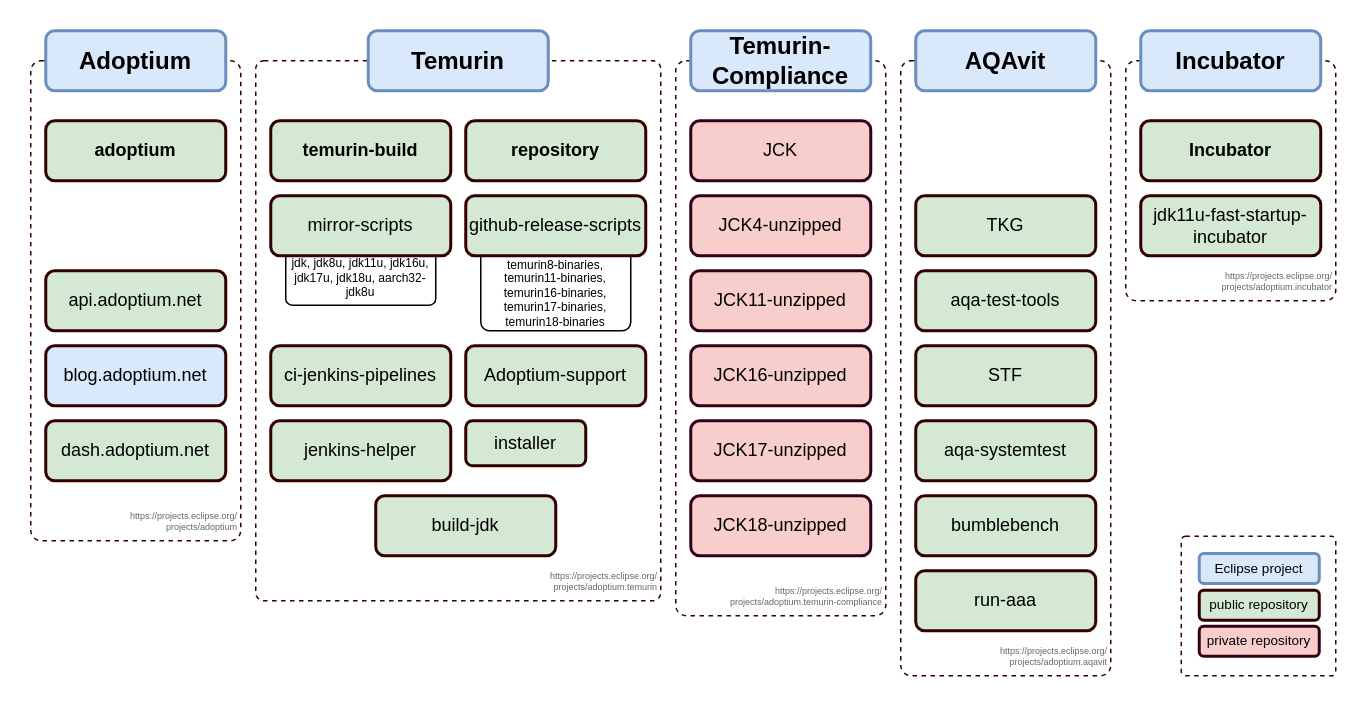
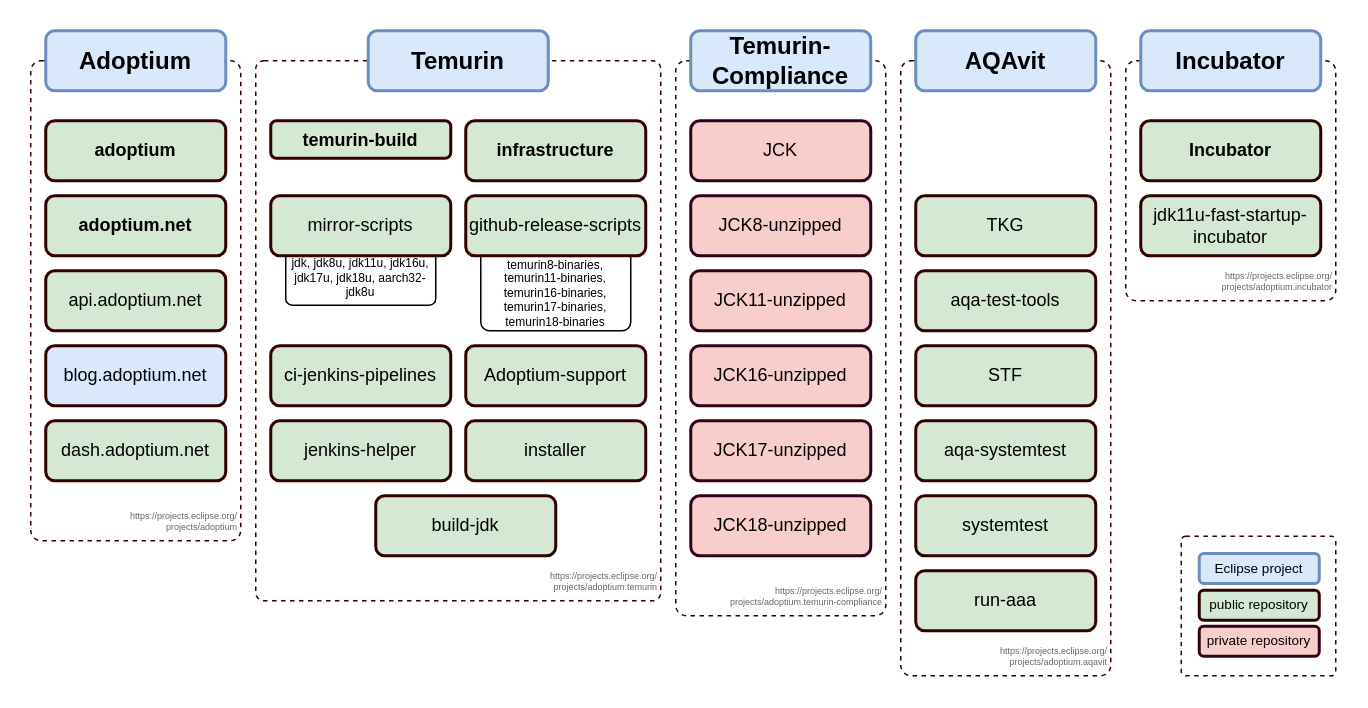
- <mxCell id="13" value="temurin-build" style="rounded=1;whiteSpace=wrap;html=1;fontStyle=1;fillColor=#d5e8d4;strokeColor=#330000;strokeWidth=2;" vertex="1" parent="1"><mxGeometry x="180" y="80" width="120" height="40" as="geometry" /></mxCell>
+ <mxCell id="13" value="temurin-build" style="rounded=1;whiteSpace=wrap;html=1;fontStyle=1;fillColor=#d5e8d4;strokeColor=#330000;strokeWidth=2;" vertex="1" parent="1"><mxGeometry x="180" y="80" width="120" height="25" as="geometry" /></mxCell>
- <mxCell id="19" value="repository" style="rounded=1;whiteSpace=wrap;html=1;fontStyle=1;fillColor=#d5e8d4;strokeColor=#330000;strokeWidth=2;" vertex="1" parent="1"><mxGeometry x="310" y="80" width="120" height="40" as="geometry" /></mxCell>
+ <mxCell id="19" value="infrastructure" style="rounded=1;whiteSpace=wrap;html=1;fontStyle=1;fillColor=#d5e8d4;strokeColor=#330000;strokeWidth=2;" vertex="1" parent="1"><mxGeometry x="310" y="80" width="120" height="40" as="geometry" /></mxCell>
+ <mxCell id="7" value="adoptium.net" style="rounded=1;whiteSpace=wrap;html=1;fontStyle=1;fillColor=#d5e8d4;strokeColor=#330000;strokeWidth=2;" vertex="1" parent="1"><mxGeometry x="30" y="130" width="120" height="40" as="geometry" /></mxCell>
- <mxCell id="27" value="JCK4-unzipped" style="rounded=1;whiteSpace=wrap;html=1;fontStyle=0;fillColor=#f8cecc;strokeColor=#33001A;strokeWidth=2;" vertex="1" parent="1"><mxGeometry x="460" y="130" width="120" height="40" as="geometry" /></mxCell>
+ <mxCell id="27" value="JCK8-unzipped" style="rounded=1;whiteSpace=wrap;html=1;fontStyle=0;fillColor=#f8cecc;strokeColor=#33001A;strokeWidth=2;" vertex="1" parent="1"><mxGeometry x="460" y="130" width="120" height="40" as="geometry" /></mxCell>
- <mxCell id="24" value="installer" style="rounded=1;whiteSpace=wrap;html=1;fontStyle=0;fillColor=#d5e8d4;strokeColor=#330000;strokeWidth=2;" vertex="1" parent="1"><mxGeometry x="310" y="280" width="80" height="30" as="geometry" /></mxCell>
+ <mxCell id="24" value="installer" style="rounded=1;whiteSpace=wrap;html=1;fontStyle=0;fillColor=#d5e8d4;strokeColor=#330000;strokeWidth=2;" vertex="1" parent="1"><mxGeometry x="310" y="280" width="120" height="40" as="geometry" /></mxCell>
- <mxCell id="37" value="bumblebench" style="rounded=1;whiteSpace=wrap;html=1;fontStyle=0;fillColor=#d5e8d4;strokeColor=#330000;strokeWidth=2;" vertex="1" parent="1"><mxGeometry x="610" y="330" width="120" height="40" as="geometry" /></mxCell>
+ <mxCell id="37" value="systemtest" style="rounded=1;whiteSpace=wrap;html=1;fontStyle=0;fillColor=#d5e8d4;strokeColor=#330000;strokeWidth=2;" vertex="1" parent="1"><mxGeometry x="610" y="330" width="120" height="40" as="geometry" /></mxCell>
